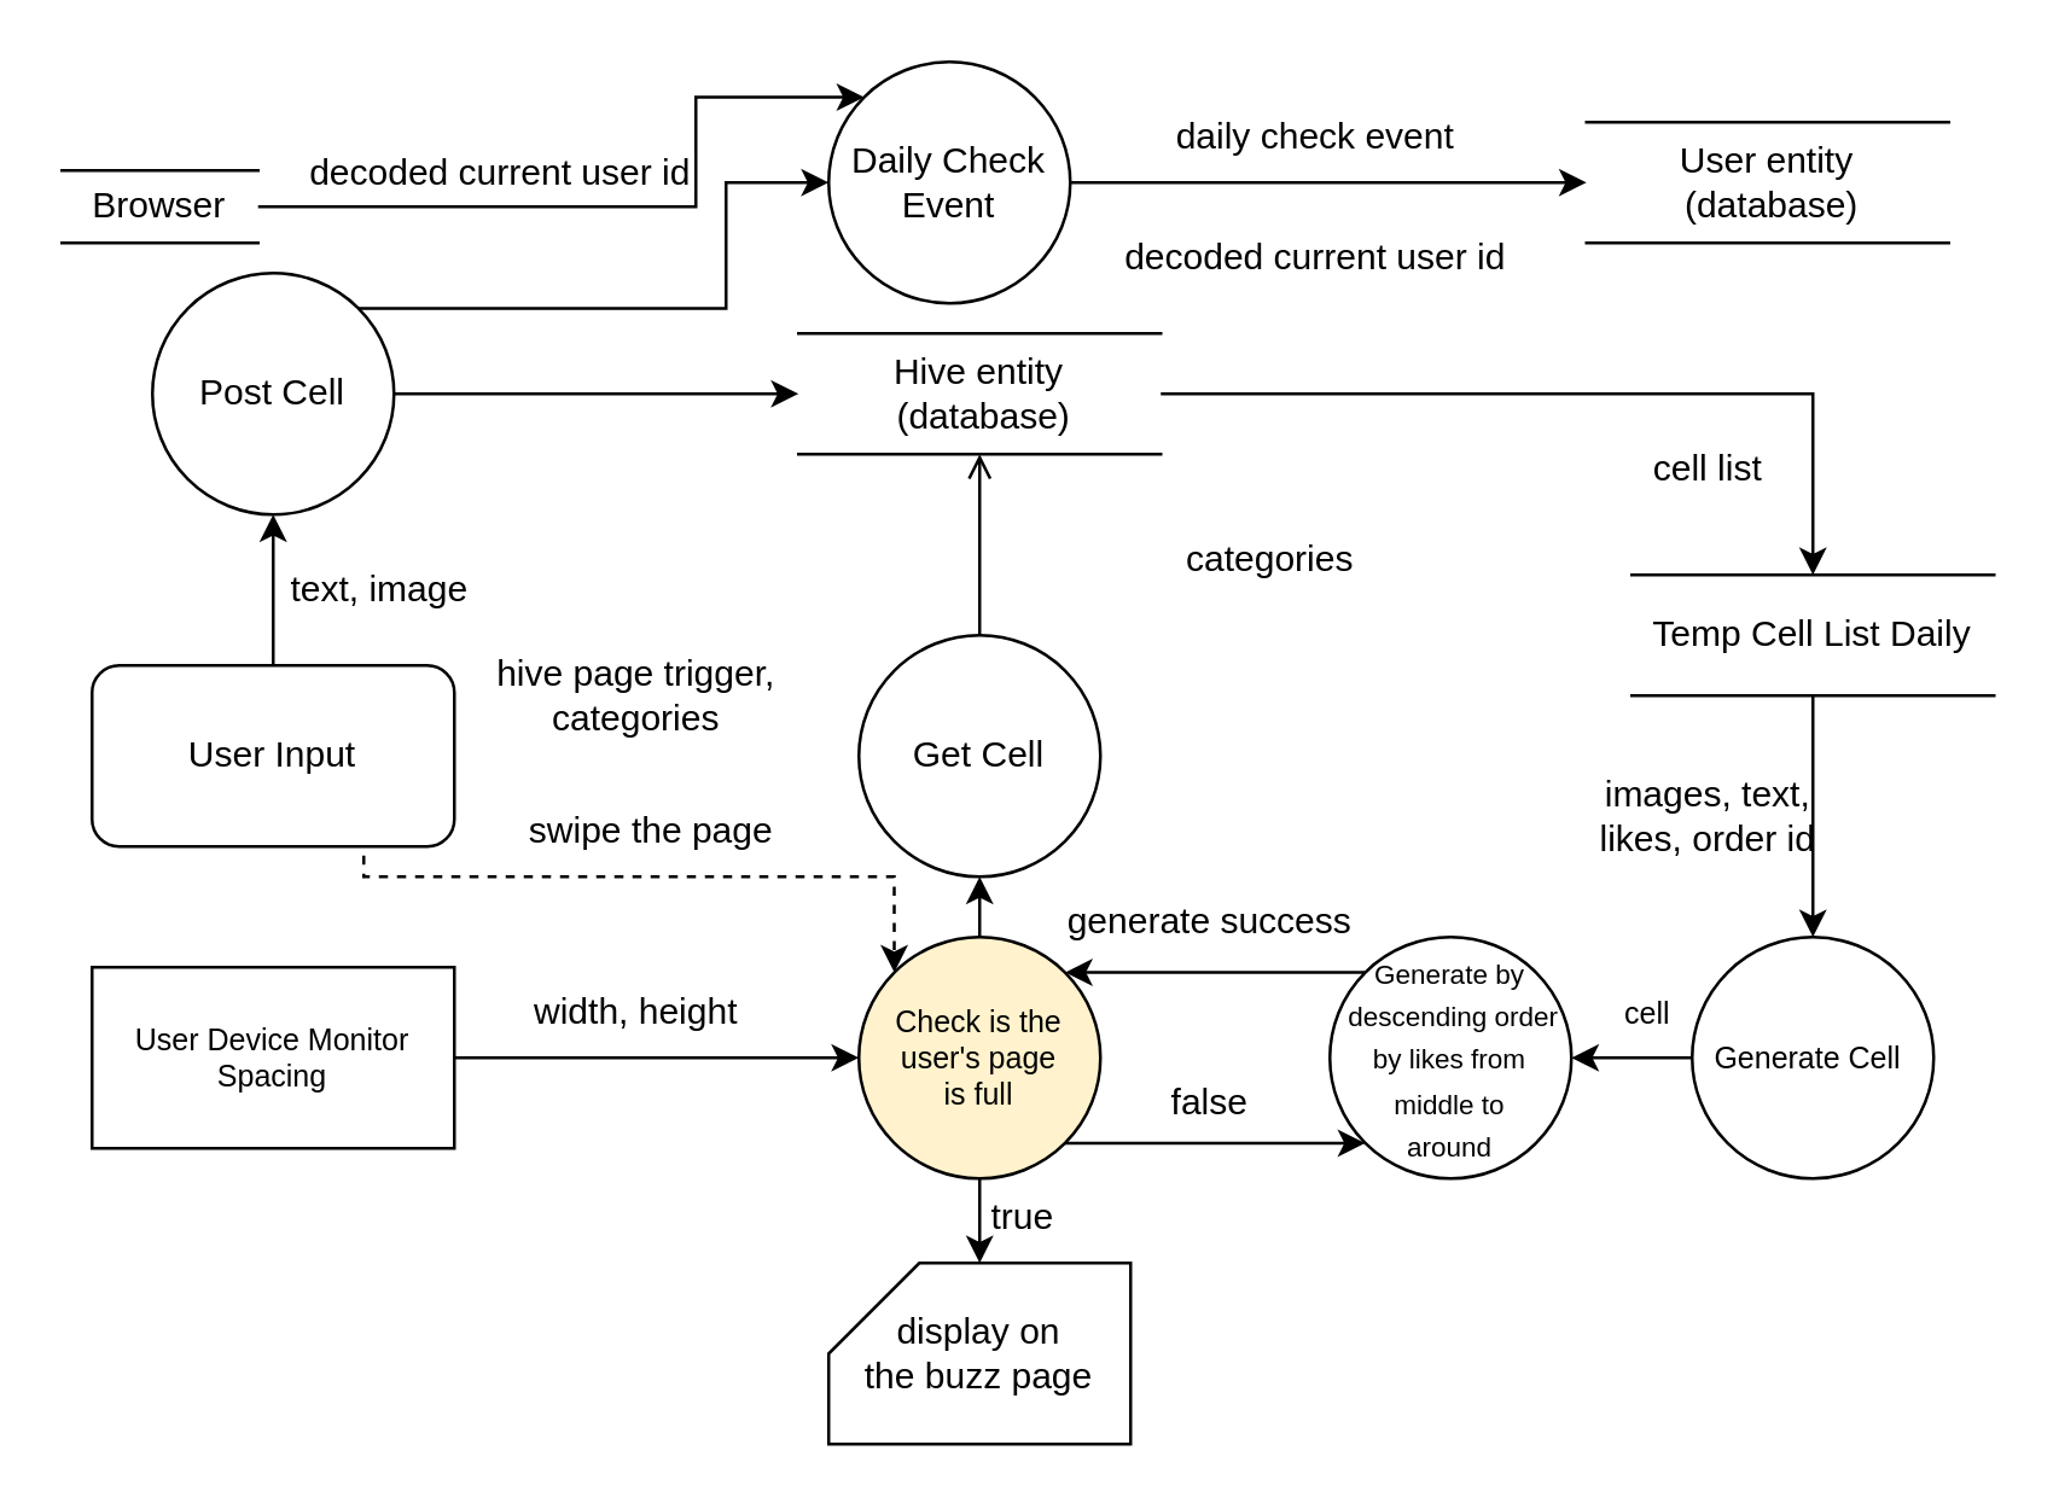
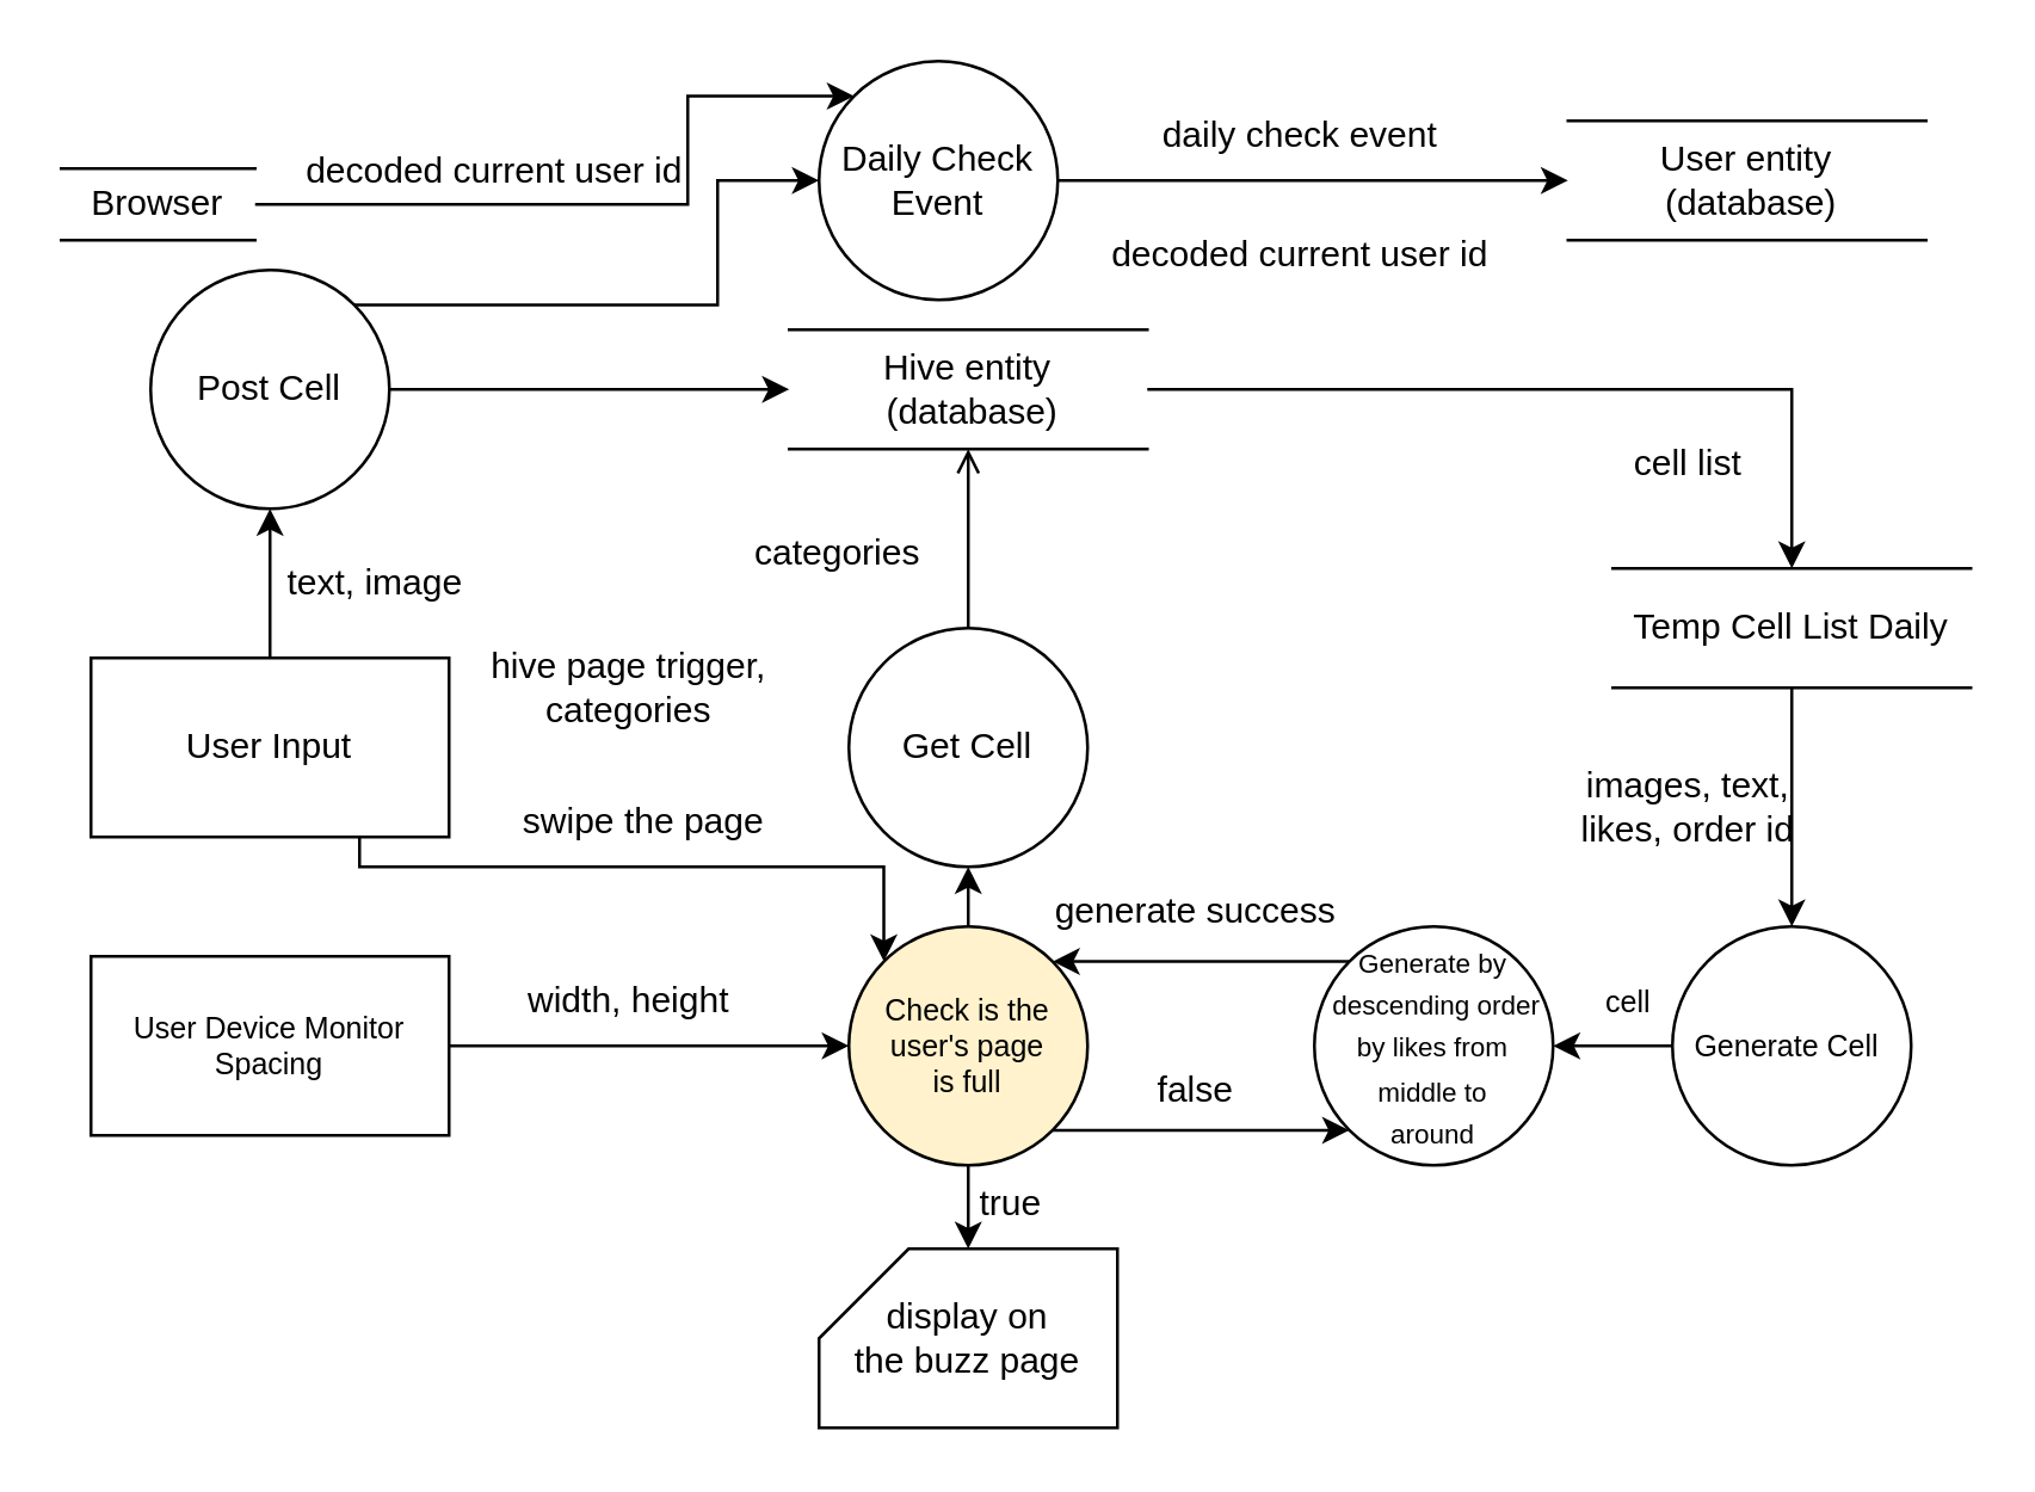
- <mxCell id="12" value="categories" style="text;html=1;align=center;verticalAlign=middle;resizable=0;points=[];autosize=1;strokeColor=none;fillColor=none;" parent="1" vertex="1"><mxGeometry x="380" y="170" width="80" height="30" as="geometry" /></mxCell>
+ <mxCell id="12" value="categories" style="text;html=1;align=center;verticalAlign=middle;resizable=0;points=[];autosize=1;strokeColor=none;fillColor=none;" parent="1" vertex="1"><mxGeometry x="240" y="170" width="80" height="30" as="geometry" /></mxCell>
- <mxCell id="4" value="User Input" style="whiteSpace=wrap;html=1;rounded=1;" parent="1" vertex="1"><mxGeometry x="30" y="220" width="120" height="60" as="geometry" /></mxCell>
+ <mxCell id="4" value="User Input" style="rounded=0;whiteSpace=wrap;html=1;" parent="1" vertex="1"><mxGeometry x="30" y="220" width="120" height="60" as="geometry" /></mxCell>
- <mxCell id="2" style="edgeStyle=orthogonalEdgeStyle;rounded=0;orthogonalLoop=1;jettySize=auto;html=1;exitX=1;exitY=0.75;exitDx=0;exitDy=0;entryX=0;entryY=0;entryDx=0;entryDy=0;fontSize=12;dashed=1;" parent="1" source="4" target="21" edge="1"><mxGeometry relative="1" as="geometry"><Array as="points"><mxPoint x="120" y="265" /><mxPoint x="120" y="290" /><mxPoint x="296" y="290" /></Array></mxGeometry></mxCell>
+ <mxCell id="2" style="edgeStyle=orthogonalEdgeStyle;rounded=0;orthogonalLoop=1;jettySize=auto;html=1;exitX=1;exitY=0.75;exitDx=0;exitDy=0;entryX=0;entryY=0;entryDx=0;entryDy=0;fontSize=12;" parent="1" source="4" target="21" edge="1"><mxGeometry relative="1" as="geometry"><Array as="points"><mxPoint x="120" y="265" /><mxPoint x="120" y="290" /><mxPoint x="296" y="290" /></Array></mxGeometry></mxCell>
